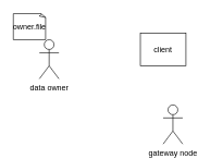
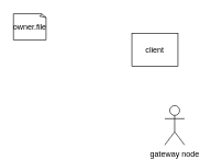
- <mxCell id="4" value="client" style="rounded=0;whiteSpace=wrap;html=1;" vertex="1" parent="1"><mxGeometry x="215" y="50" width="70" height="50" as="geometry" /></mxCell>
+ <mxCell id="4" value="client" style="rounded=0;whiteSpace=wrap;html=1;" vertex="1" parent="1"><mxGeometry x="200" y="50" width="70" height="50" as="geometry" /></mxCell>
- <mxCell id="2" value="data owner" style="shape=umlActor;verticalLabelPosition=bottom;verticalAlign=top;html=1;outlineConnect=0;" vertex="1" parent="1"><mxGeometry x="60" y="60" width="30" height="60" as="geometry" /></mxCell>
